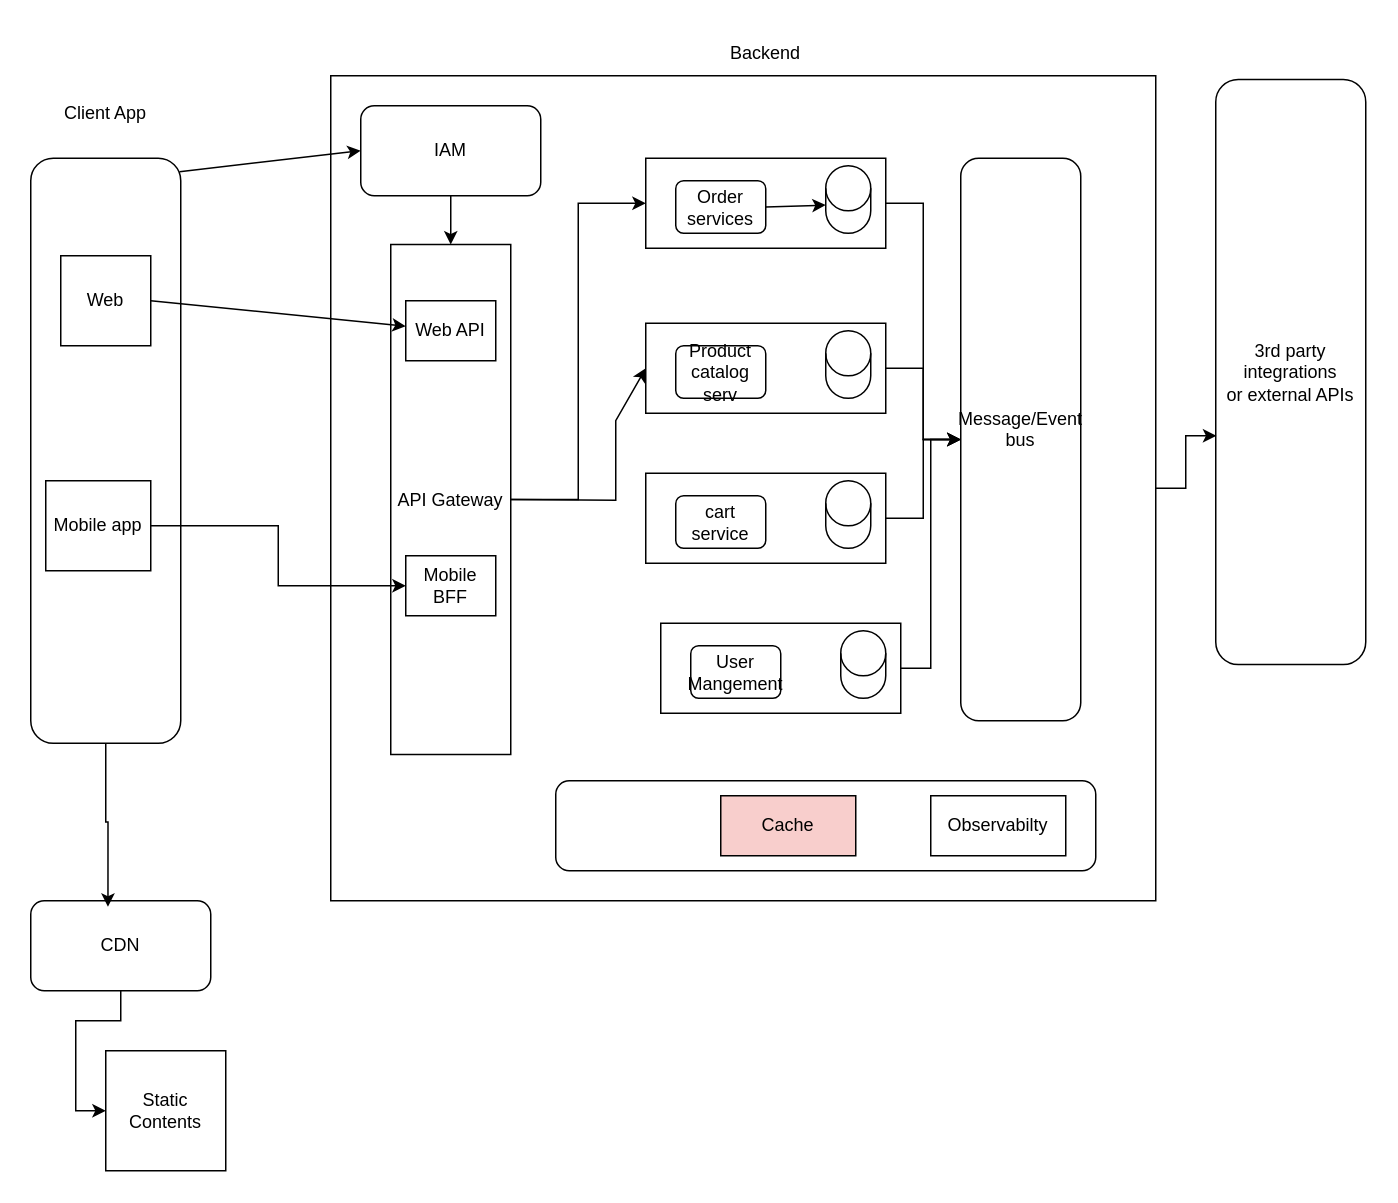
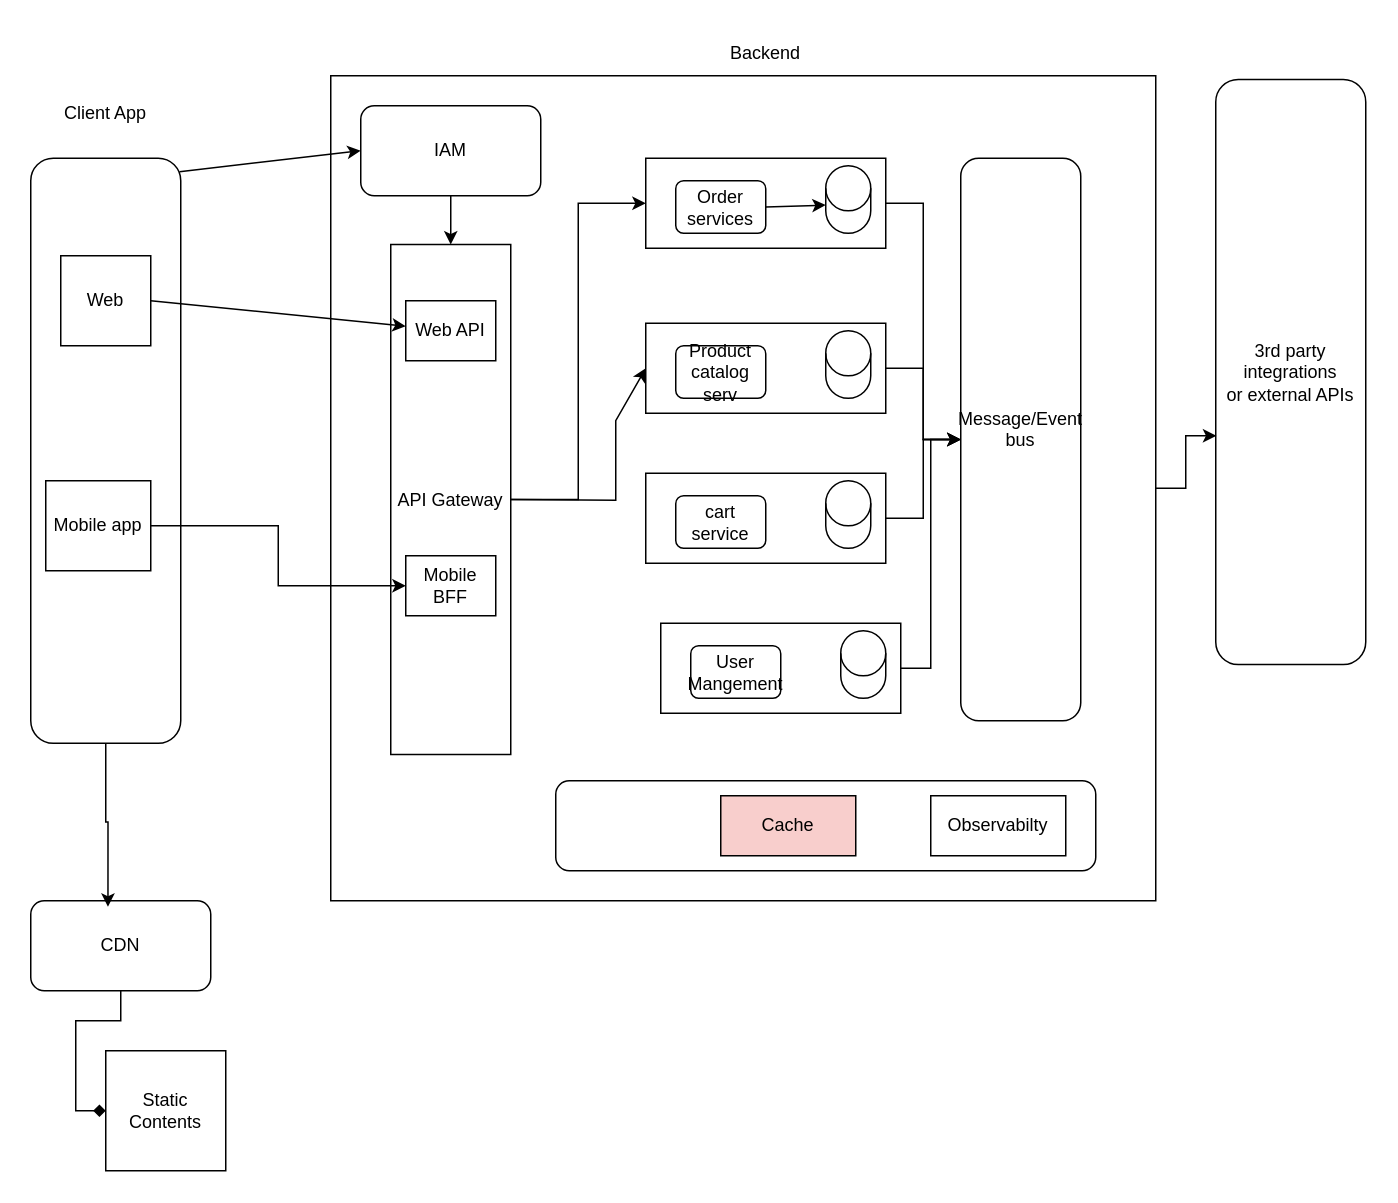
- <mxCell id="29" style="edgeStyle=orthogonalEdgeStyle;rounded=0;orthogonalLoop=1;jettySize=auto;html=1;entryX=0;entryY=0.5;entryDx=0;entryDy=0;" edge="1" parent="1" source="30" target="28"><mxGeometry relative="1" as="geometry" /></mxCell>
+ <mxCell id="29" style="edgeStyle=orthogonalEdgeStyle;rounded=0;orthogonalLoop=1;jettySize=auto;html=1;entryX=0;entryY=0.5;entryDx=0;entryDy=0;endArrow=diamond;" edge="1" parent="1" source="30" target="28"><mxGeometry relative="1" as="geometry" /></mxCell>
